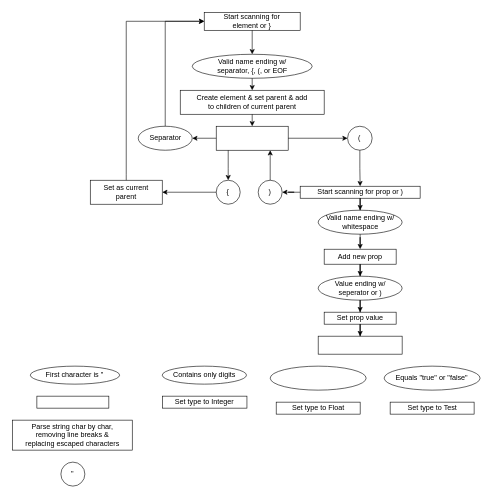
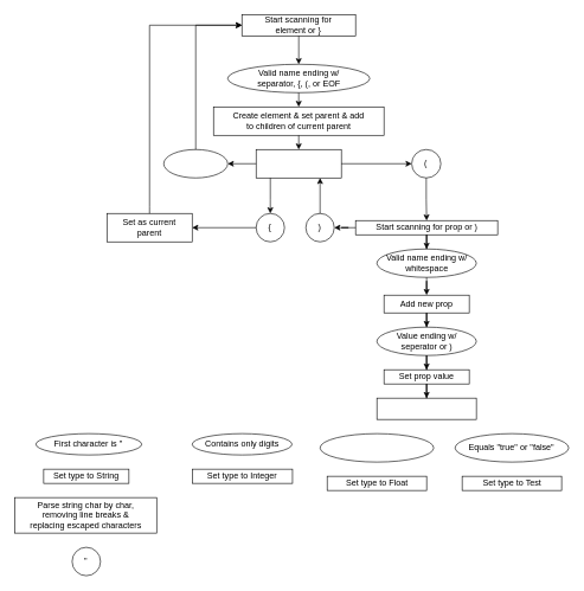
- <mxCell id="11" value="Separator" style="text;html=1;strokeColor=none;fillColor=none;align=center;verticalAlign=middle;whiteSpace=wrap;rounded=0;connectable=0;allowArrows=0;" parent="9" vertex="1"><mxGeometry x="7.5" y="5" width="75" height="30" as="geometry" /></mxCell>
+ <mxCell id="48" value="Set type to String" style="text;html=1;strokeColor=none;fillColor=none;align=center;verticalAlign=middle;whiteSpace=wrap;rounded=0;connectable=0;allowArrows=0;" parent="46" vertex="1"><mxGeometry x="10" y="2.5" width="100" height="15" as="geometry" /></mxCell>
